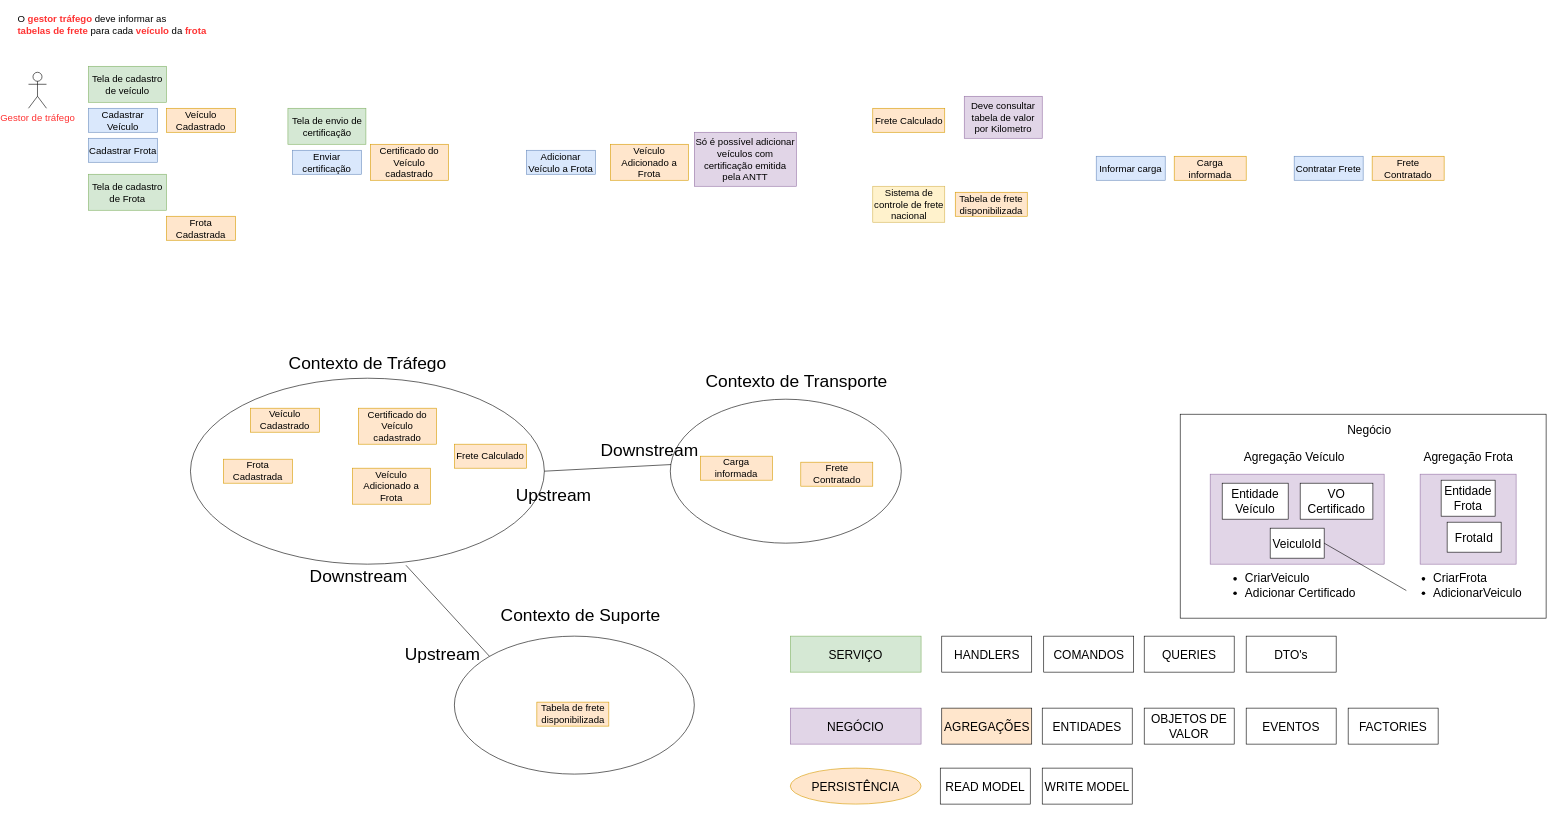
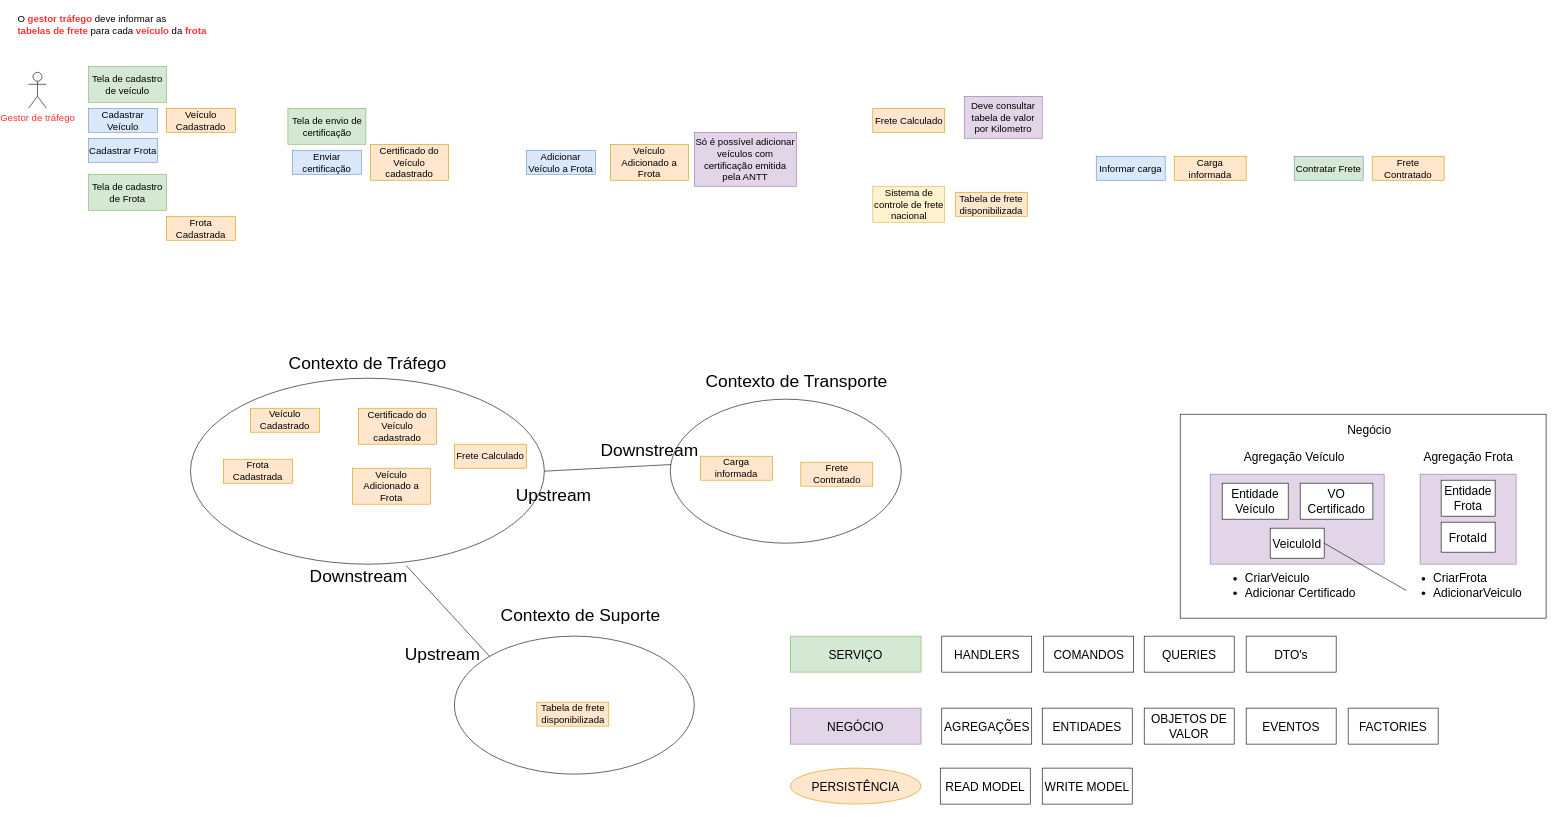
- <mxCell id="24" value="Contratar Frete" style="rounded=0;whiteSpace=wrap;html=1;fontSize=16;fillColor=#dae8fc;strokeColor=#6c8ebf;" parent="1" vertex="1"><mxGeometry x="2150" y="260" width="115" height="40" as="geometry" /></mxCell>
+ <mxCell id="24" value="Contratar Frete" style="rounded=0;whiteSpace=wrap;html=1;fontSize=16;fillColor=#d5e8d4;strokeColor=#6c8ebf;" parent="1" vertex="1"><mxGeometry x="2150" y="260" width="115" height="40" as="geometry" /></mxCell>
- <mxCell id="67" value="FrotaId" style="rounded=0;whiteSpace=wrap;html=1;fontSize=20;" vertex="1" parent="1"><mxGeometry x="2405" y="870" width="90" height="50" as="geometry" /></mxCell>
+ <mxCell id="67" value="FrotaId" style="rounded=0;whiteSpace=wrap;html=1;fontSize=20;" vertex="1" parent="1"><mxGeometry x="2395" y="870" width="90" height="50" as="geometry" /></mxCell>
- <mxCell id="52" value="AGREGAÇÕES" style="rounded=0;whiteSpace=wrap;html=1;fontSize=20;fillColor=#ffe6cc;" vertex="1" parent="1"><mxGeometry x="1562.5" y="1180" width="150" height="60" as="geometry" /></mxCell>
+ <mxCell id="52" value="AGREGAÇÕES" style="rounded=0;whiteSpace=wrap;html=1;fontSize=20;" vertex="1" parent="1"><mxGeometry x="1562.5" y="1180" width="150" height="60" as="geometry" /></mxCell>
